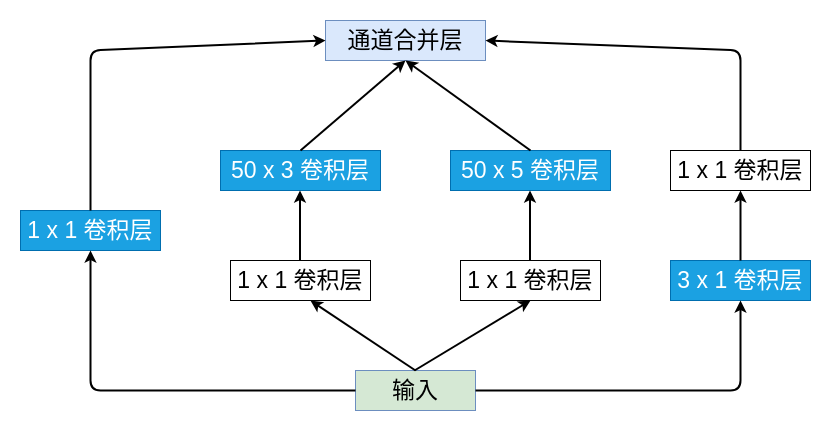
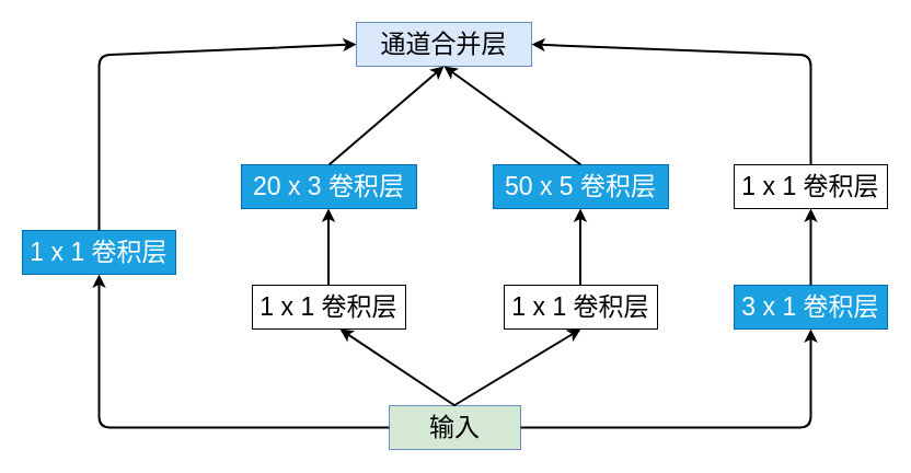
- <mxCell id="8" value="&lt;font style=&quot;font-size: 23px;&quot;&gt;50 x 3 卷积层&lt;/font&gt;" style="rounded=0;whiteSpace=wrap;html=1;fillColor=#1ba1e2;strokeColor=#006EAF;fontColor=#ffffff;" vertex="1" parent="1"><mxGeometry x="220" y="150" width="160" height="40" as="geometry" /></mxCell>
+ <mxCell id="8" value="&lt;font style=&quot;font-size: 23px;&quot;&gt;20 x 3 卷积层&lt;/font&gt;" style="rounded=0;whiteSpace=wrap;html=1;fillColor=#1ba1e2;strokeColor=#006EAF;fontColor=#ffffff;" vertex="1" parent="1"><mxGeometry x="220" y="150" width="160" height="40" as="geometry" /></mxCell>
